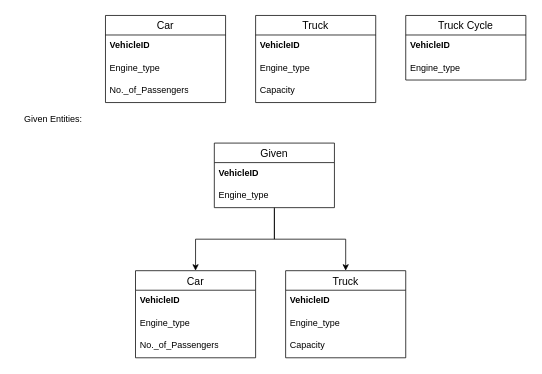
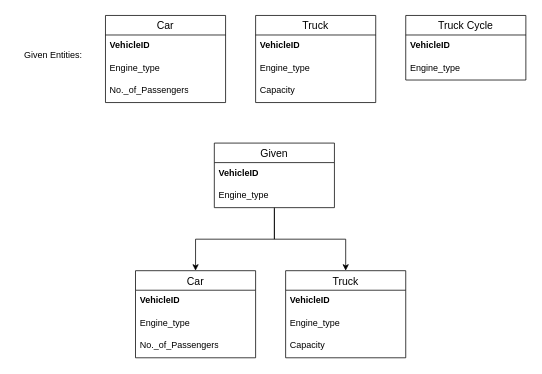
- <mxCell id="26" value="Given Entities:" style="text;html=1;align=center;verticalAlign=middle;resizable=0;points=[];autosize=1;strokeColor=none;fillColor=none;" vertex="1" parent="1"><mxGeometry x="20" y="143" width="100" height="30" as="geometry" /></mxCell>
+ <mxCell id="26" value="Given Entities:" style="text;html=1;align=center;verticalAlign=middle;resizable=0;points=[];autosize=1;strokeColor=none;fillColor=none;" vertex="1" parent="1"><mxGeometry y="58" width="100" height="30" as="geometry" x="20" /></mxCell>
